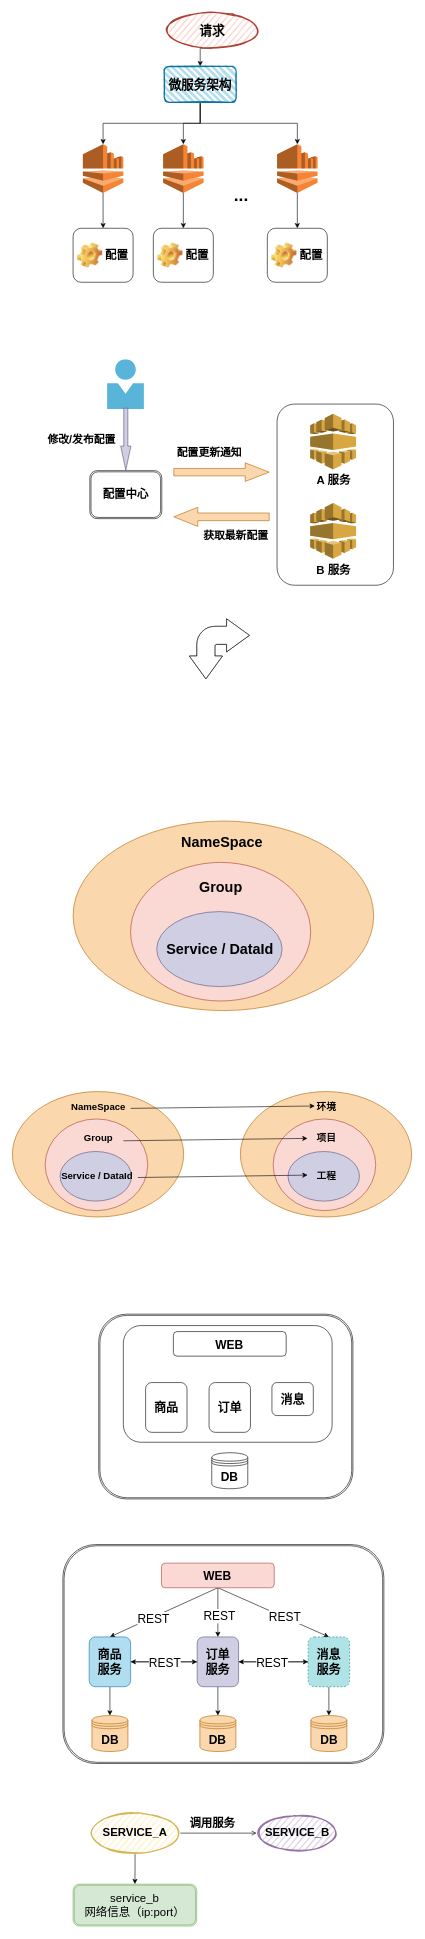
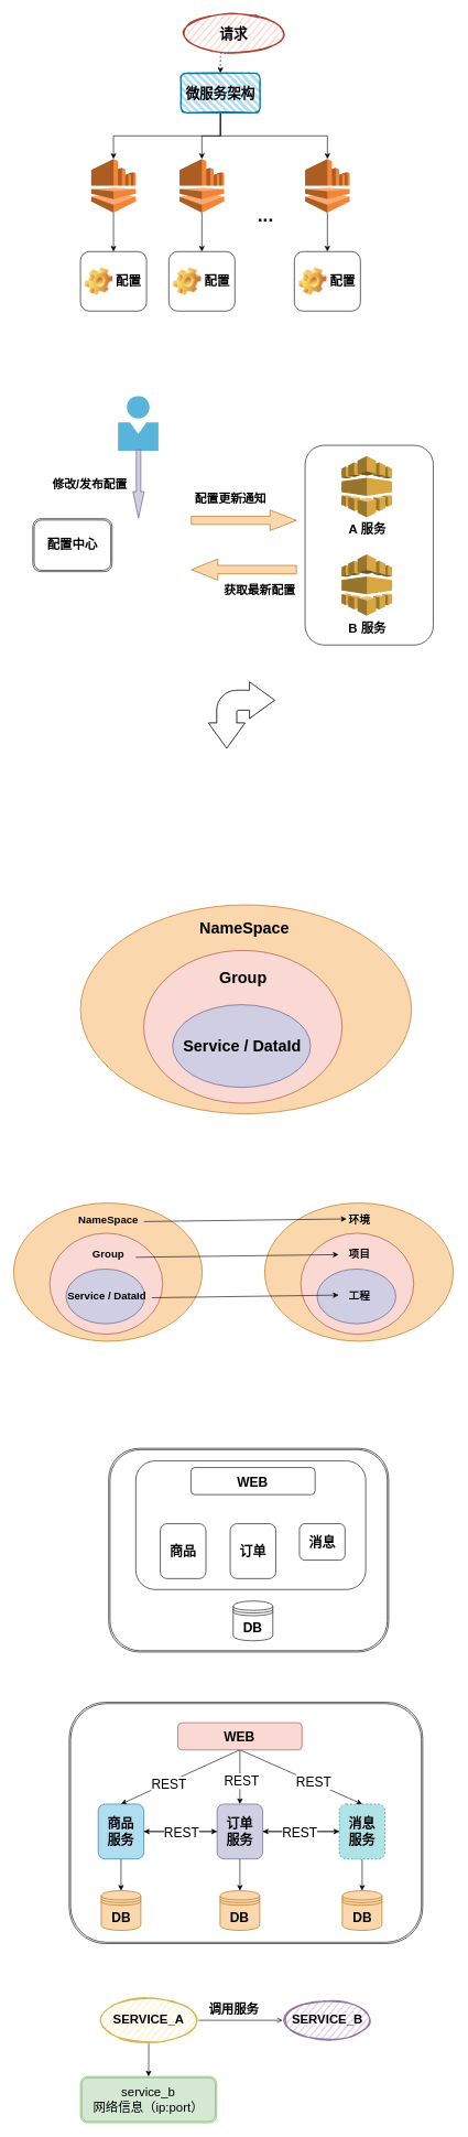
- <mxCell id="5" style="edgeStyle=orthogonalEdgeStyle;rounded=0;orthogonalLoop=1;jettySize=auto;html=1;exitX=0.5;exitY=1;exitDx=0;exitDy=0;entryX=0.5;entryY=0;entryDx=0;entryDy=0;" edge="1" parent="1" source="6" target="10"><mxGeometry relative="1" as="geometry" /></mxCell>
+ <mxCell id="5" style="edgeStyle=orthogonalEdgeStyle;rounded=0;orthogonalLoop=1;jettySize=auto;html=1;exitX=0.5;exitY=1;exitDx=0;exitDy=0;entryX=0.5;entryY=0;entryDx=0;entryDy=0;dashed=1;" edge="1" parent="1" source="6" target="10"><mxGeometry relative="1" as="geometry" /></mxCell>
- <mxCell id="22" value="&lt;font style=&quot;font-size: 19px&quot;&gt;&lt;b&gt;配置中心&lt;/b&gt;&lt;/font&gt;" style="shape=ext;double=1;rounded=1;whiteSpace=wrap;html=1;" vertex="1" parent="1"><mxGeometry x="149" y="784" width="120" height="80" as="geometry" /></mxCell>
+ <mxCell id="22" value="&lt;font style=&quot;font-size: 19px&quot;&gt;&lt;b&gt;配置中心&lt;/b&gt;&lt;/font&gt;" style="shape=ext;double=1;rounded=1;whiteSpace=wrap;html=1;" vertex="1" parent="1"><mxGeometry x="49" y="784" width="120" height="80" as="geometry" /></mxCell>
